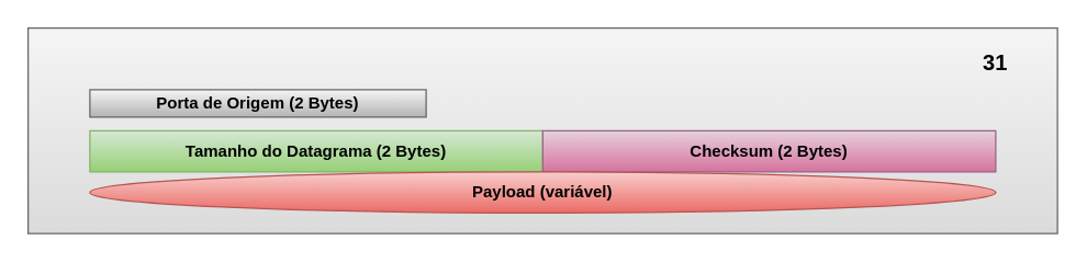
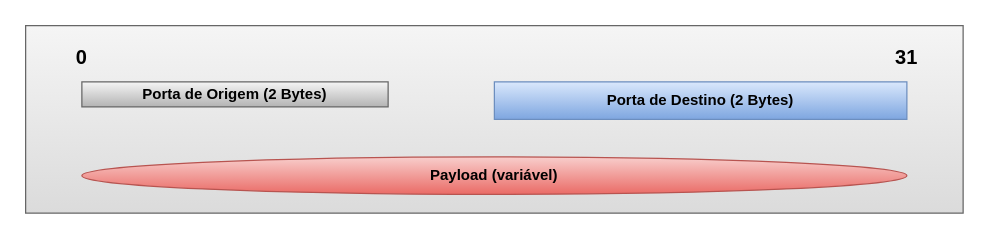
+ <mxCell id="8" value="0" style="text;html=1;strokeColor=none;fillColor=none;align=center;verticalAlign=middle;whiteSpace=wrap;rounded=0;fontStyle=1;fontSize=16;" vertex="1" parent="1"><mxGeometry x="45" y="35" width="40" height="20" as="geometry" /></mxCell>
+ <mxCell id="4" value="Porta de Destino (2 Bytes)" style="rounded=0;whiteSpace=wrap;html=1;fontStyle=1;gradientColor=#7ea6e0;fillColor=#dae8fc;strokeColor=#6c8ebf;" vertex="1" parent="1"><mxGeometry x="395" y="65" width="330" height="30" as="geometry" /></mxCell>
- <mxCell id="5" value="Tamanho do Datagrama (2 Bytes)" style="rounded=0;whiteSpace=wrap;html=1;fontStyle=1;gradientColor=#97d077;fillColor=#d5e8d4;strokeColor=#82b366;" vertex="1" parent="1"><mxGeometry x="65" y="95" width="330" height="30" as="geometry" /></mxCell>
- <mxCell id="6" value="Checksum (2 Bytes)" style="rounded=0;whiteSpace=wrap;html=1;fontStyle=1;gradientColor=#d5739d;fillColor=#e6d0de;strokeColor=#996185;" vertex="1" parent="1"><mxGeometry x="395" y="95" width="330" height="30" as="geometry" /></mxCell>
